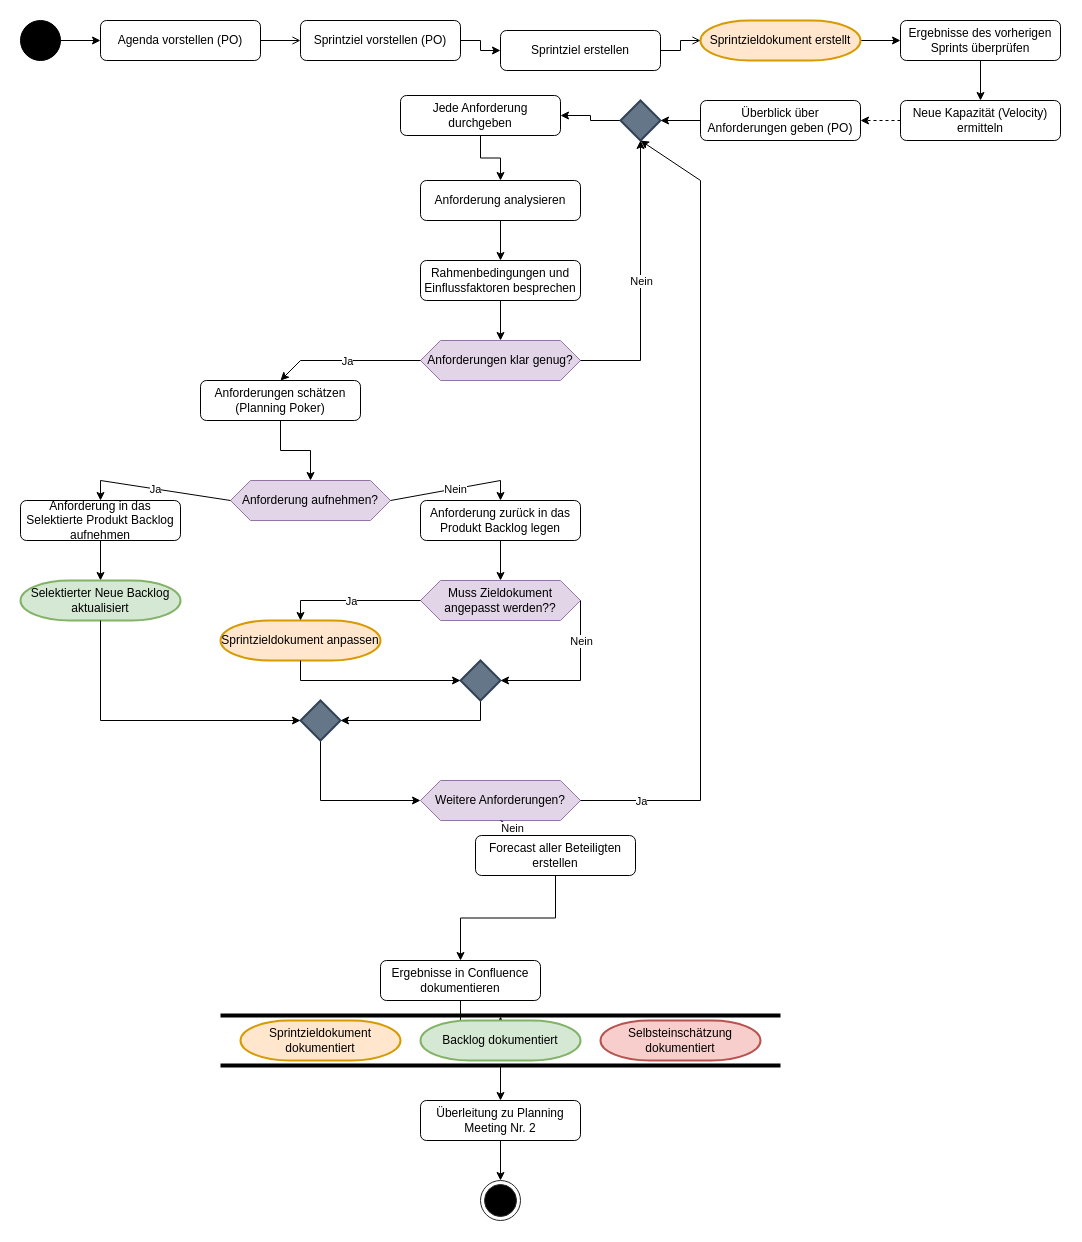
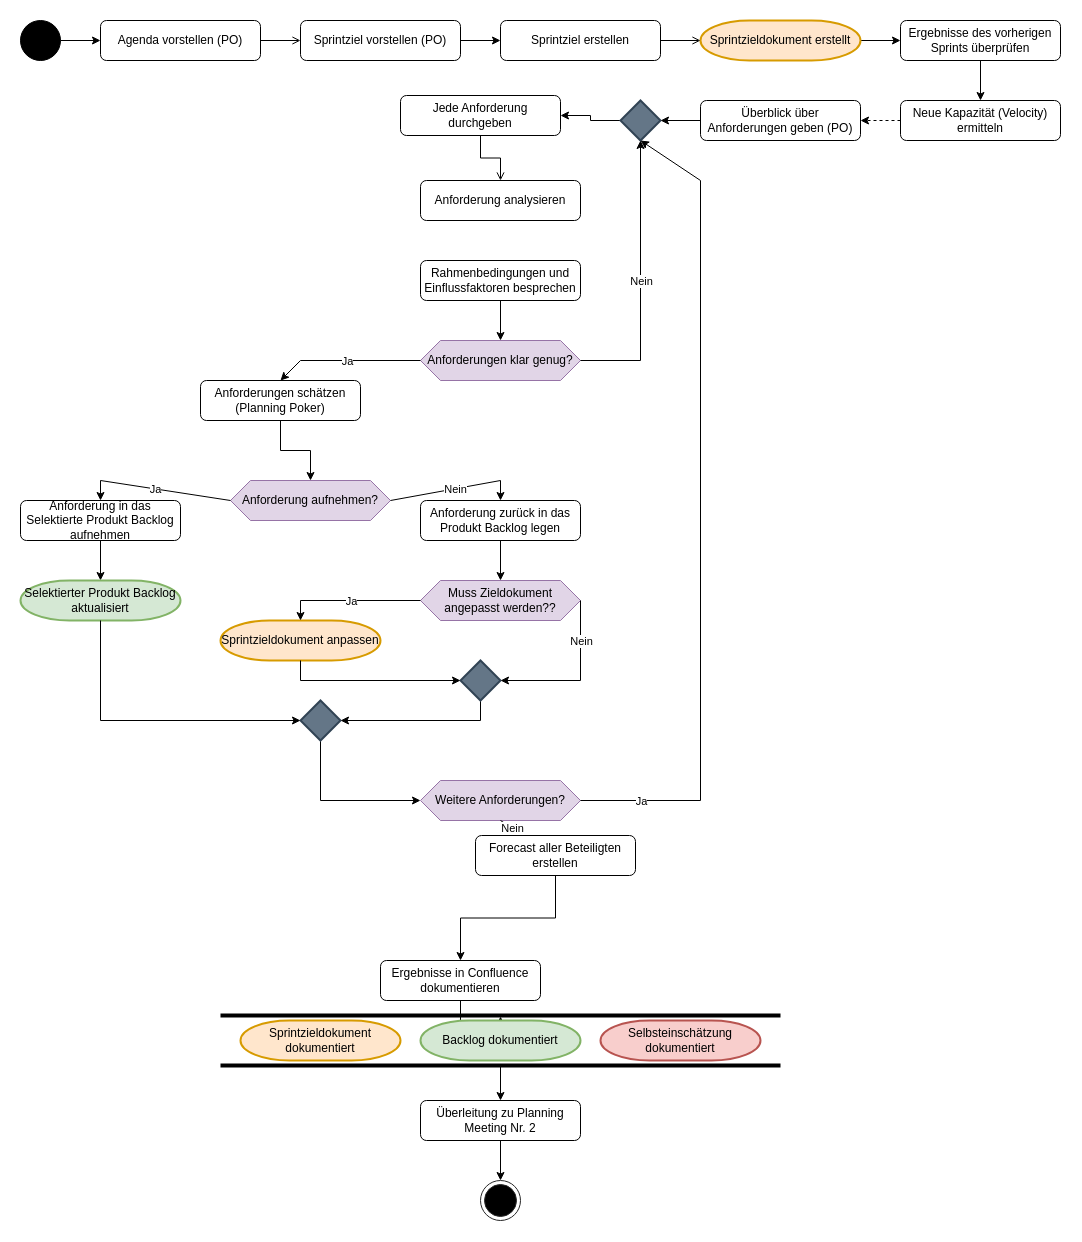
- <mxCell id="8" value="Sprintziel erstellen" style="rounded=1;whiteSpace=wrap;html=1;" vertex="1" parent="1"><mxGeometry x="500" y="30" width="160" height="40" as="geometry" /></mxCell>
+ <mxCell id="8" value="Sprintziel erstellen" style="rounded=1;whiteSpace=wrap;html=1;" vertex="1" parent="1"><mxGeometry x="500" y="20" width="160" height="40" as="geometry" /></mxCell>
- <mxCell id="18" style="edgeStyle=orthogonalEdgeStyle;rounded=0;orthogonalLoop=1;jettySize=auto;html=1;exitX=0.5;exitY=1;exitDx=0;exitDy=0;entryX=0.5;entryY=0;entryDx=0;entryDy=0;" edge="1" parent="1" source="19" target="21"><mxGeometry relative="1" as="geometry" /></mxCell>
+ <mxCell id="18" style="edgeStyle=orthogonalEdgeStyle;rounded=0;orthogonalLoop=1;jettySize=auto;html=1;exitX=0.5;exitY=1;exitDx=0;exitDy=0;entryX=0.5;entryY=0;entryDx=0;entryDy=0;endArrow=open;" edge="1" parent="1" source="19" target="21"><mxGeometry relative="1" as="geometry" /></mxCell>
- <mxCell id="20" style="edgeStyle=orthogonalEdgeStyle;rounded=0;orthogonalLoop=1;jettySize=auto;html=1;exitX=0.5;exitY=1;exitDx=0;exitDy=0;entryX=0.5;entryY=0;entryDx=0;entryDy=0;" edge="1" parent="1" source="21" target="23"><mxGeometry relative="1" as="geometry" /></mxCell>
- <mxCell id="30" value="Selektierter Neue Backlog aktualisiert" style="strokeWidth=2;html=1;shape=mxgraph.flowchart.terminator;whiteSpace=wrap;fillColor=#d5e8d4;strokeColor=#82b366;" vertex="1" parent="1"><mxGeometry x="20" y="580" width="160" height="40" as="geometry" /></mxCell>
+ <mxCell id="30" value="Selektierter Produkt Backlog aktualisiert" style="strokeWidth=2;html=1;shape=mxgraph.flowchart.terminator;whiteSpace=wrap;fillColor=#d5e8d4;strokeColor=#82b366;" vertex="1" parent="1"><mxGeometry x="20" y="580" width="160" height="40" as="geometry" /></mxCell>
